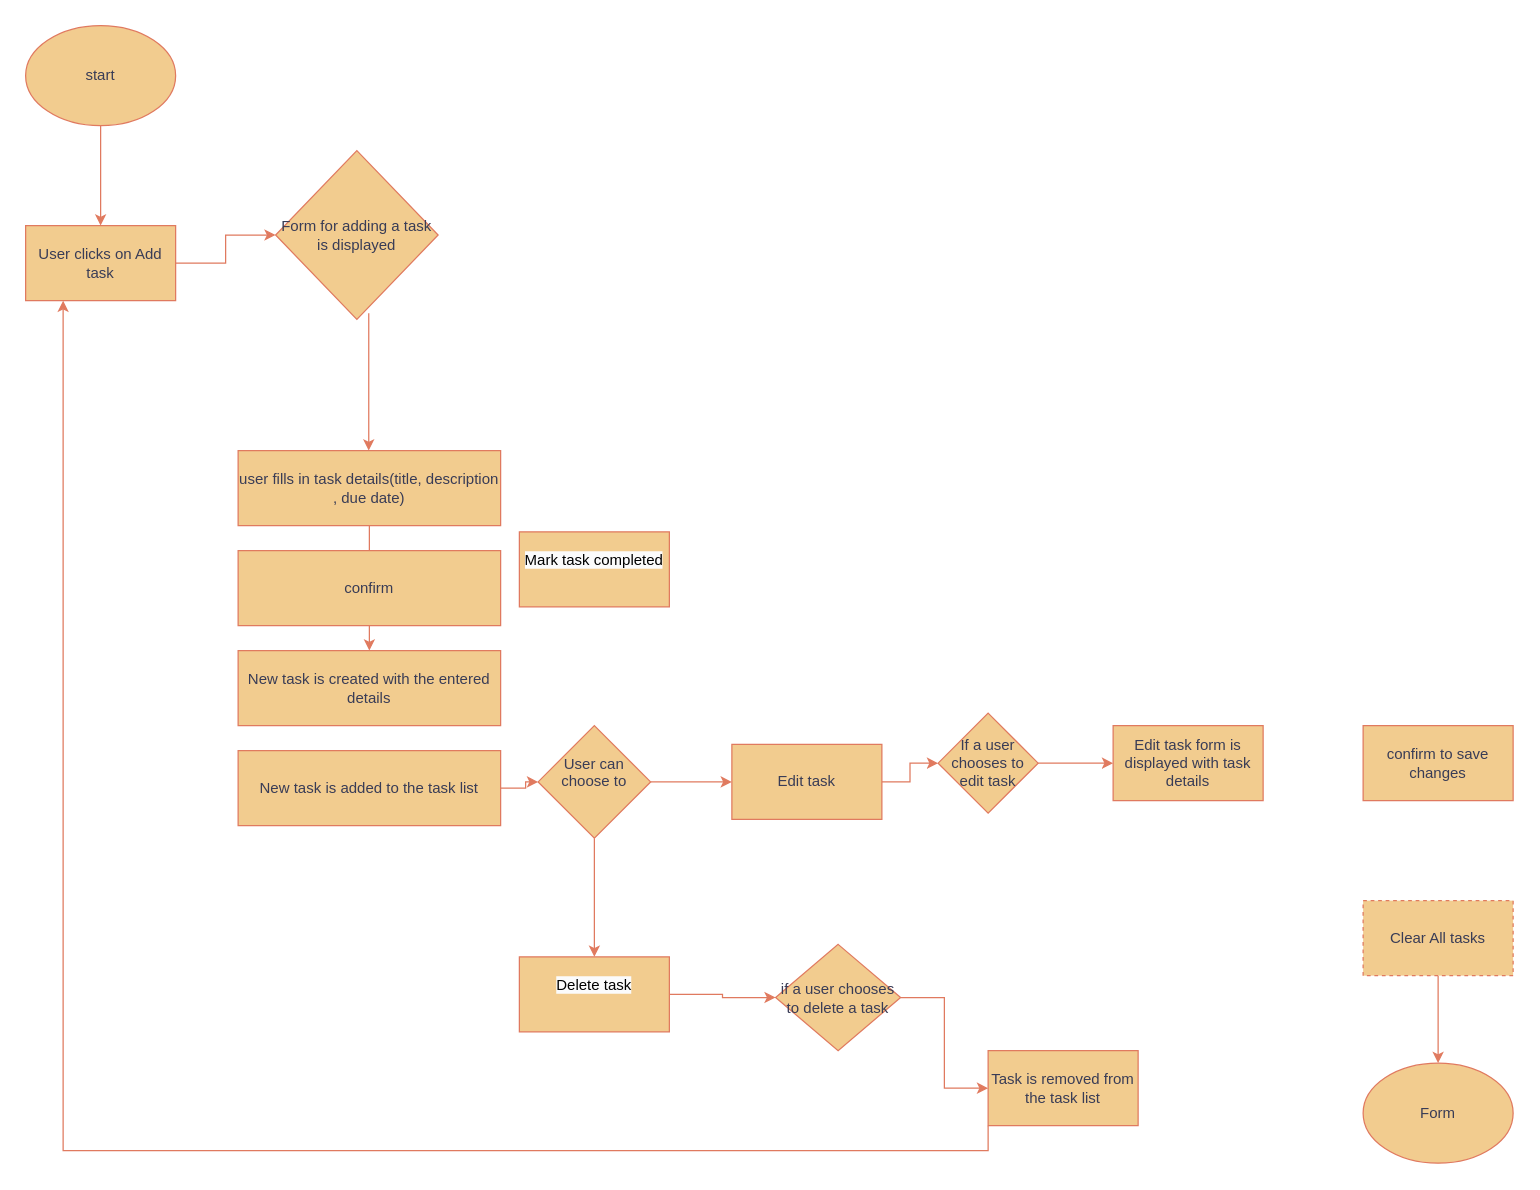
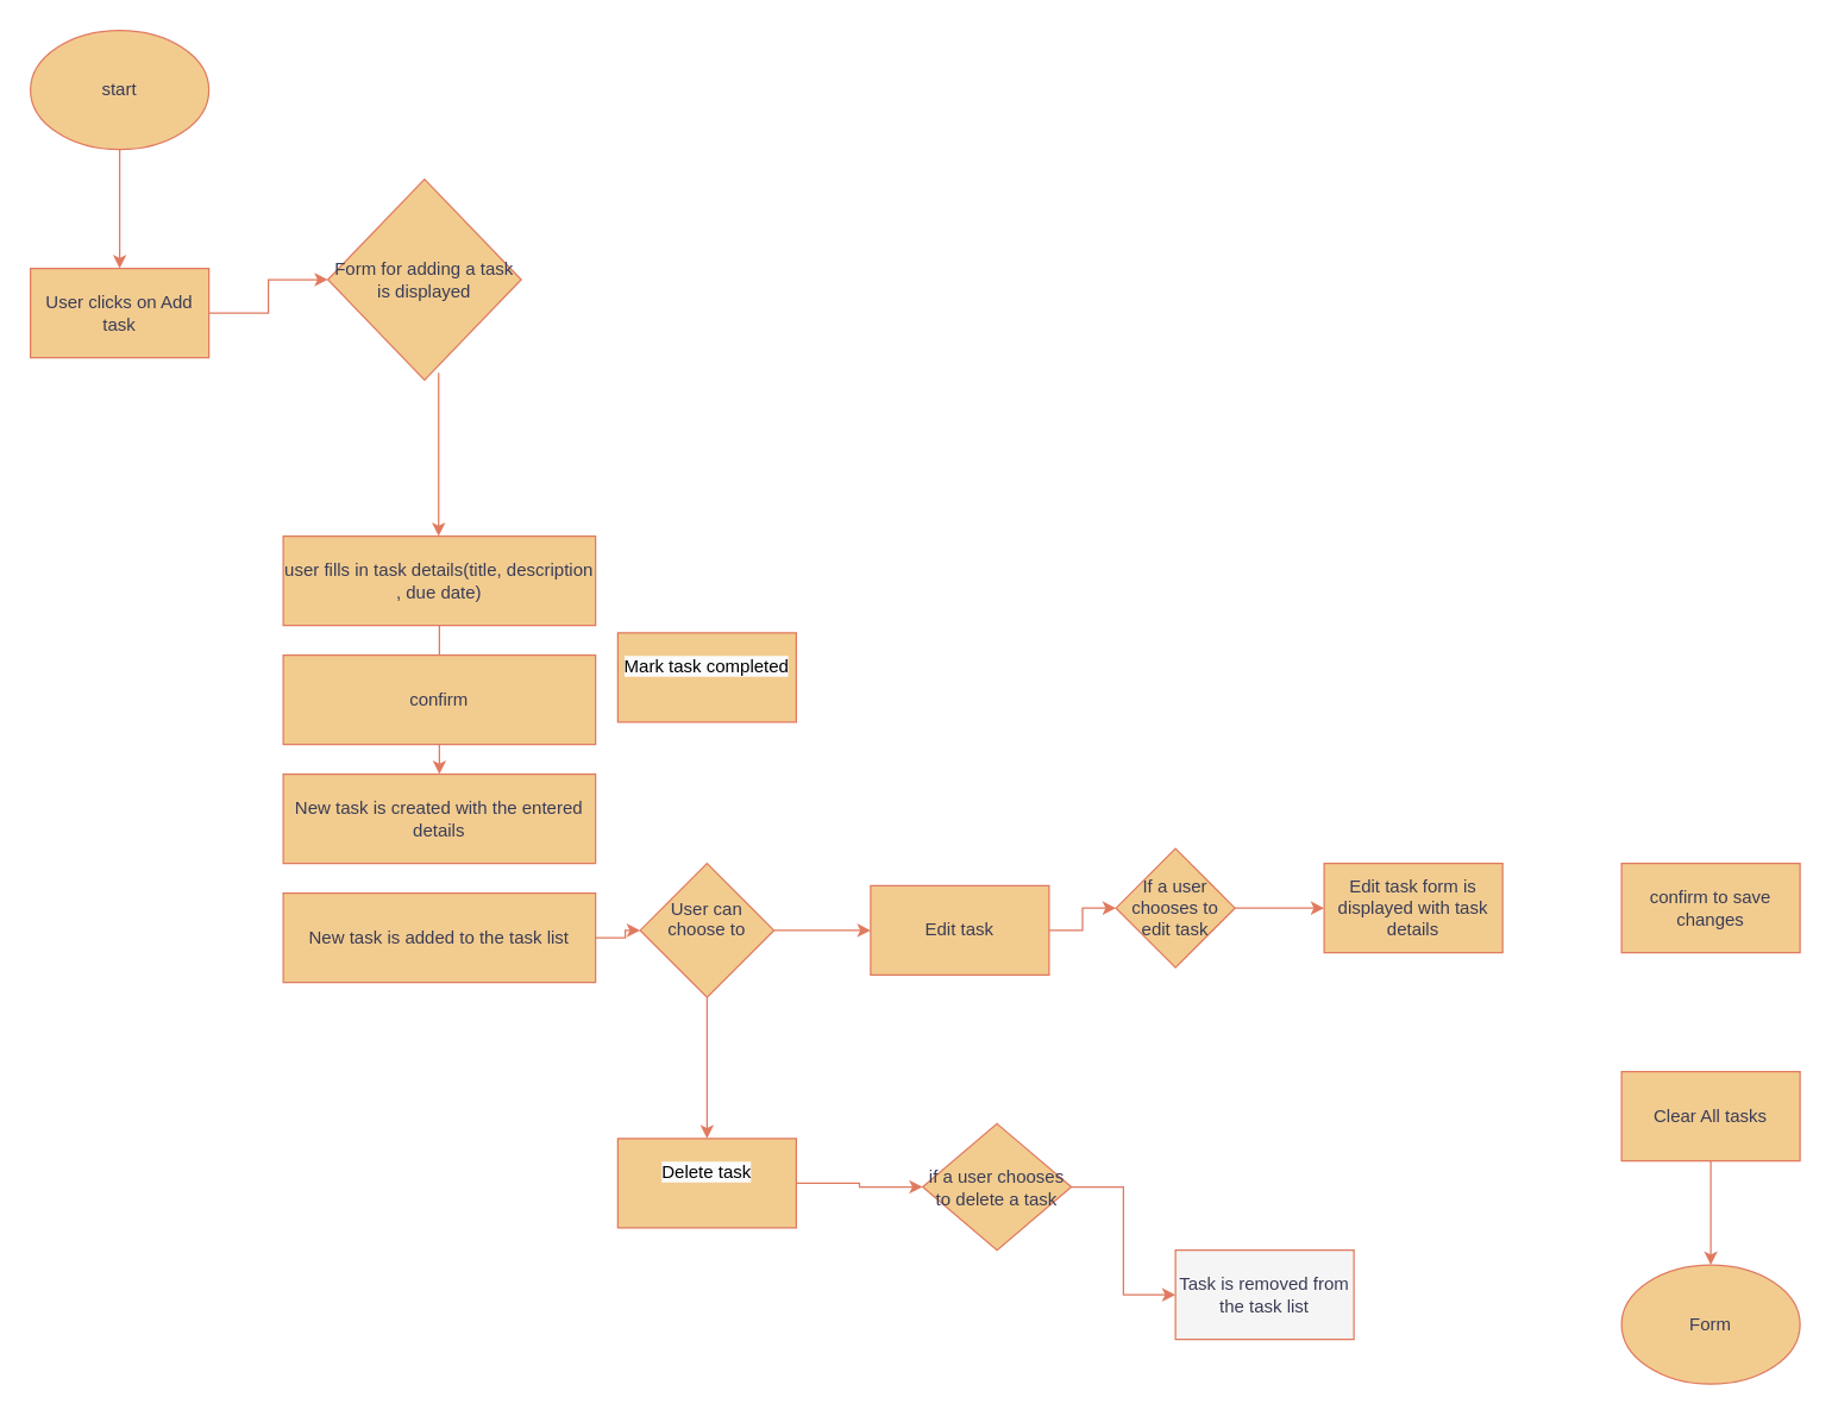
- <mxCell id="31" value="Clear All tasks" style="whiteSpace=wrap;html=1;labelBackgroundColor=none;fillColor=#F2CC8F;strokeColor=#E07A5F;fontColor=#393C56;dashed=1;" parent="1" vertex="1"><mxGeometry x="1090" y="720" width="120" height="60" as="geometry" /></mxCell>
+ <mxCell id="31" value="Clear All tasks" style="whiteSpace=wrap;html=1;labelBackgroundColor=none;fillColor=#F2CC8F;strokeColor=#E07A5F;fontColor=#393C56;" parent="1" vertex="1"><mxGeometry x="1090" y="720" width="120" height="60" as="geometry" /></mxCell>
- <mxCell id="29" value="Task is removed from the task list" style="whiteSpace=wrap;html=1;labelBackgroundColor=none;fillColor=#F2CC8F;strokeColor=#E07A5F;fontColor=#393C56;" parent="1" vertex="1"><mxGeometry x="790" y="840" width="120" height="60" as="geometry" /></mxCell>
+ <mxCell id="29" value="Task is removed from the task list" style="whiteSpace=wrap;html=1;labelBackgroundColor=none;fillColor=#f5f5f5;strokeColor=#E07A5F;fontColor=#393C56;" parent="1" vertex="1"><mxGeometry x="790" y="840" width="120" height="60" as="geometry" /></mxCell>
- <mxCell id="28" value="" style="edgeStyle=orthogonalEdgeStyle;rounded=0;orthogonalLoop=1;jettySize=auto;html=1;entryX=0.25;entryY=1;entryDx=0;entryDy=0;exitX=0;exitY=1;exitDx=0;exitDy=0;labelBackgroundColor=none;strokeColor=#E07A5F;fontColor=default;" parent="1" source="29" target="5" edge="1"><mxGeometry relative="1" as="geometry"><mxPoint x="840" y="870" as="sourcePoint" /><mxPoint x="140" y="470" as="targetPoint" /></mxGeometry></mxCell>
